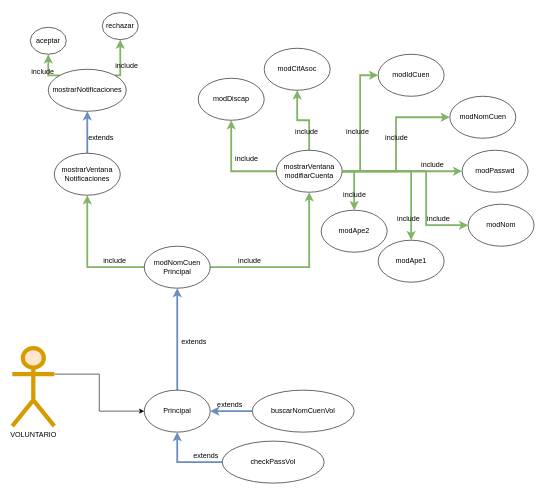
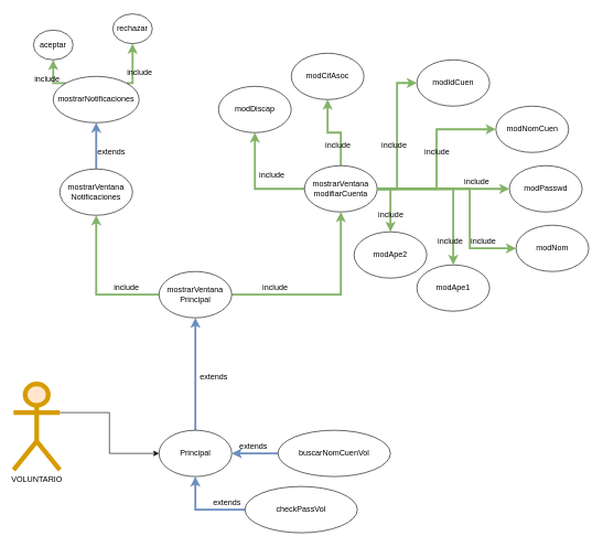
- <mxCell id="39" value="modNomCuen&lt;br&gt;Principal" style="ellipse;whiteSpace=wrap;html=1;" vertex="1" parent="1"><mxGeometry x="240" y="410" width="110" height="70" as="geometry" /></mxCell>
+ <mxCell id="39" value="mostrarVentana&lt;br&gt;Principal" style="ellipse;whiteSpace=wrap;html=1;" vertex="1" parent="1"><mxGeometry x="240" y="410" width="110" height="70" as="geometry" /></mxCell>
